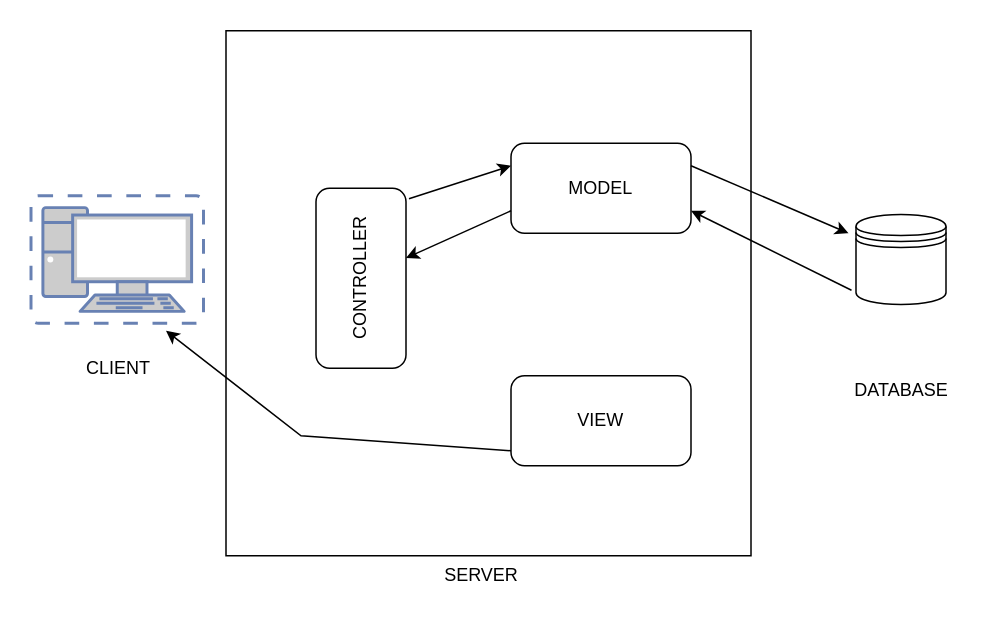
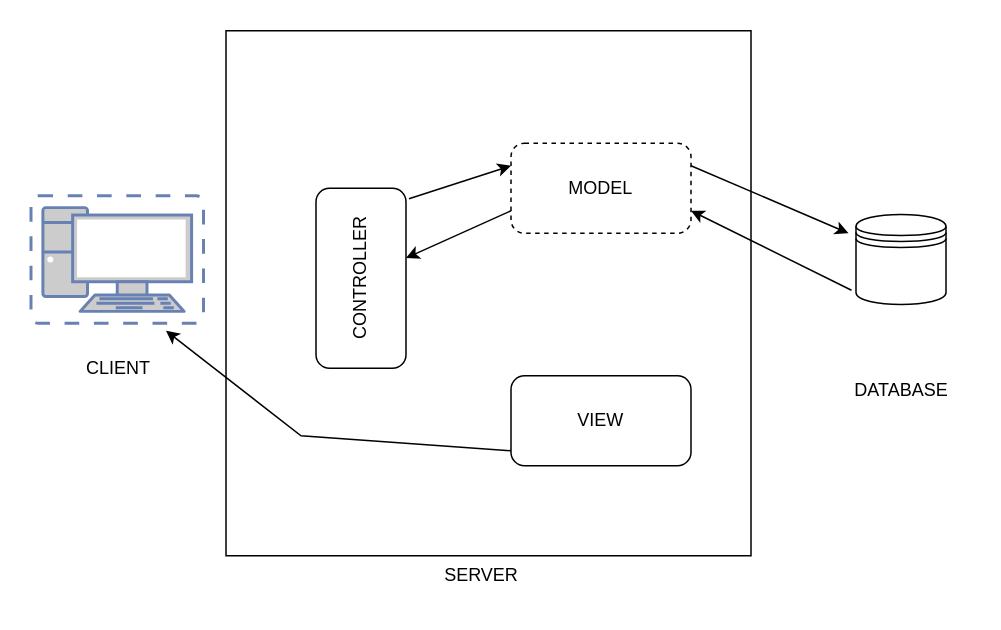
- <mxCell id="8" value="MODEL" style="rounded=1;whiteSpace=wrap;html=1;" vertex="1" parent="1"><mxGeometry x="340" y="95" width="120" height="60" as="geometry" /></mxCell>
+ <mxCell id="8" value="MODEL" style="rounded=1;whiteSpace=wrap;html=1;dashed=1;" vertex="1" parent="1"><mxGeometry x="340" y="95" width="120" height="60" as="geometry" /></mxCell>
